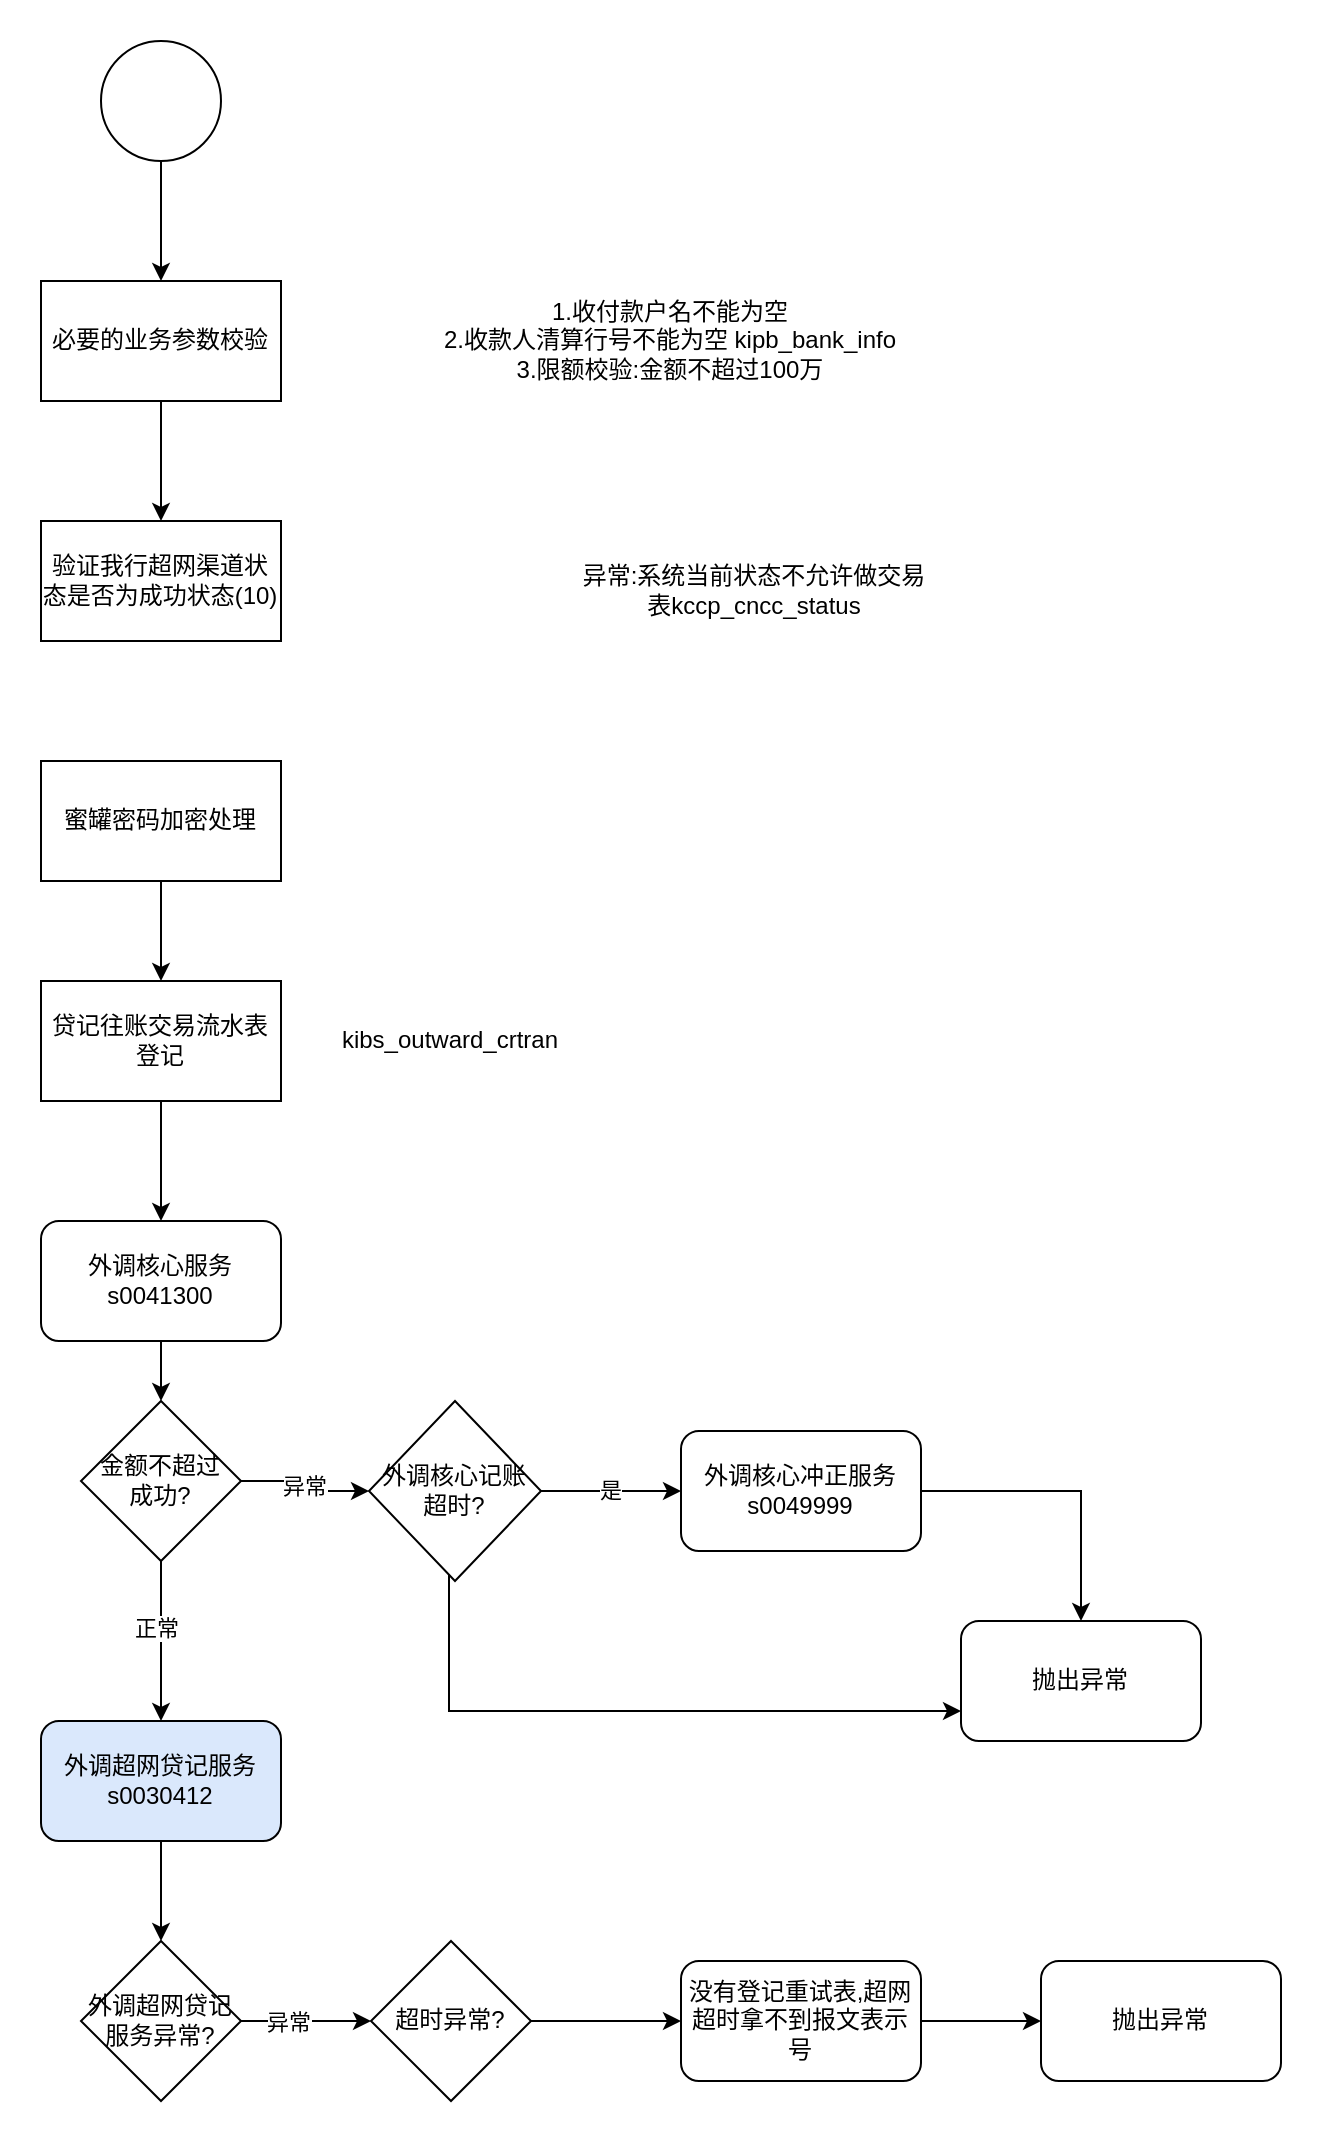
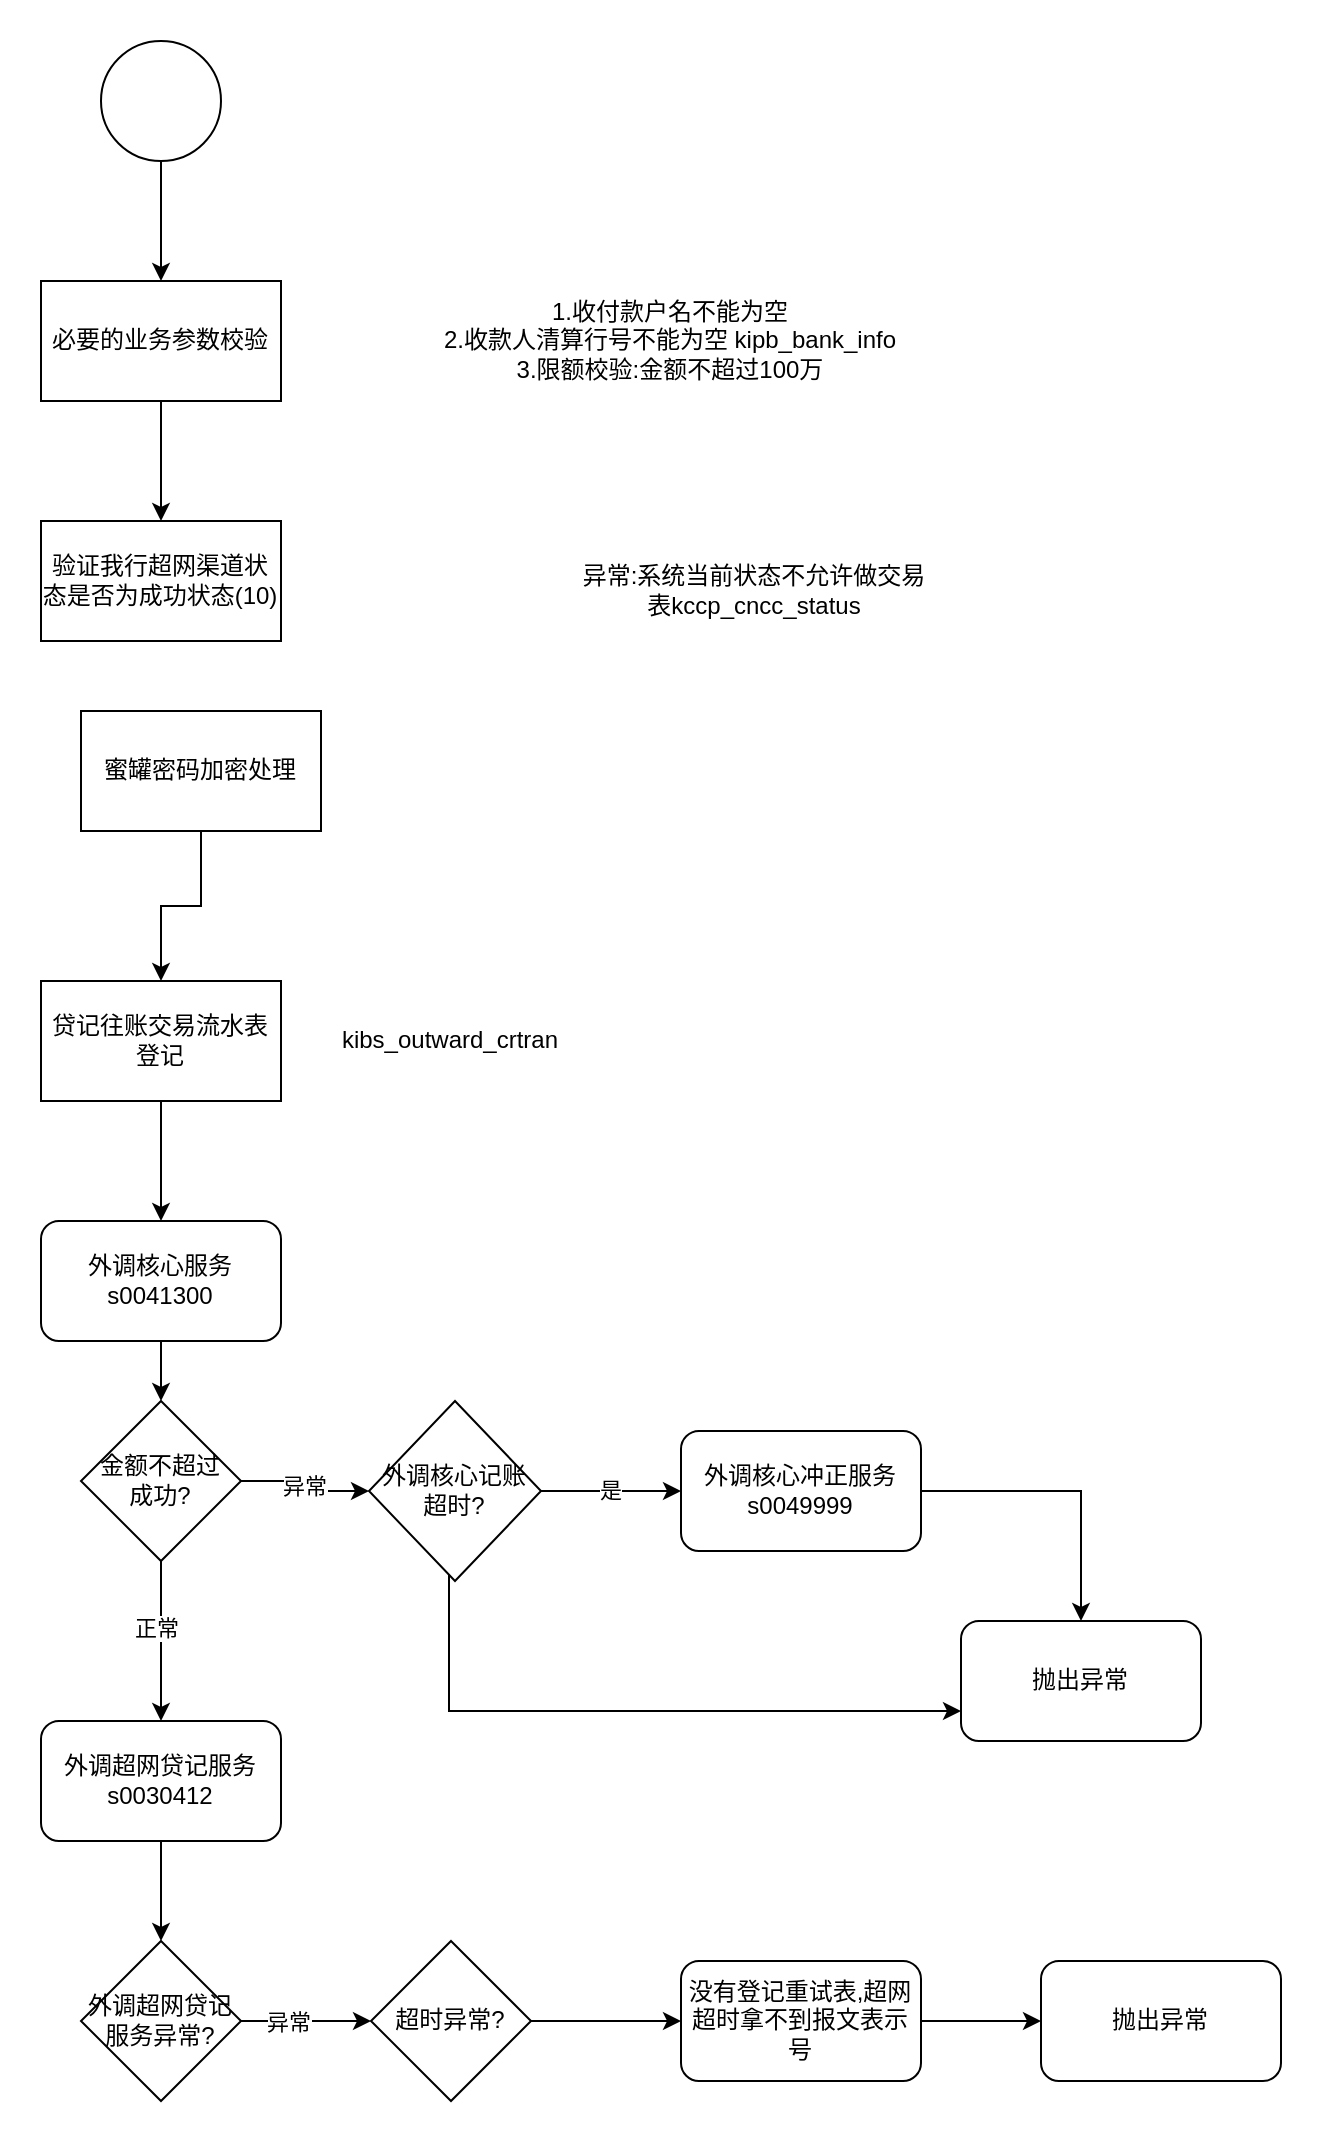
- <mxCell id="10" value="蜜罐密码加密处理" style="rounded=0;whiteSpace=wrap;html=1;" vertex="1" parent="1"><mxGeometry x="20" y="380" width="120" height="60" as="geometry" /></mxCell>
+ <mxCell id="10" value="蜜罐密码加密处理" style="rounded=0;whiteSpace=wrap;html=1;" vertex="1" parent="1"><mxGeometry x="40" y="355" width="120" height="60" as="geometry" /></mxCell>
- <mxCell id="27" value="外调超网贷记服务&lt;br&gt;s0030412" style="rounded=1;whiteSpace=wrap;html=1;fillColor=#dae8fc;" vertex="1" parent="1"><mxGeometry x="20" y="860" width="120" height="60" as="geometry" /></mxCell>
+ <mxCell id="27" value="外调超网贷记服务&lt;br&gt;s0030412" style="rounded=1;whiteSpace=wrap;html=1;" vertex="1" parent="1"><mxGeometry x="20" y="860" width="120" height="60" as="geometry" /></mxCell>
